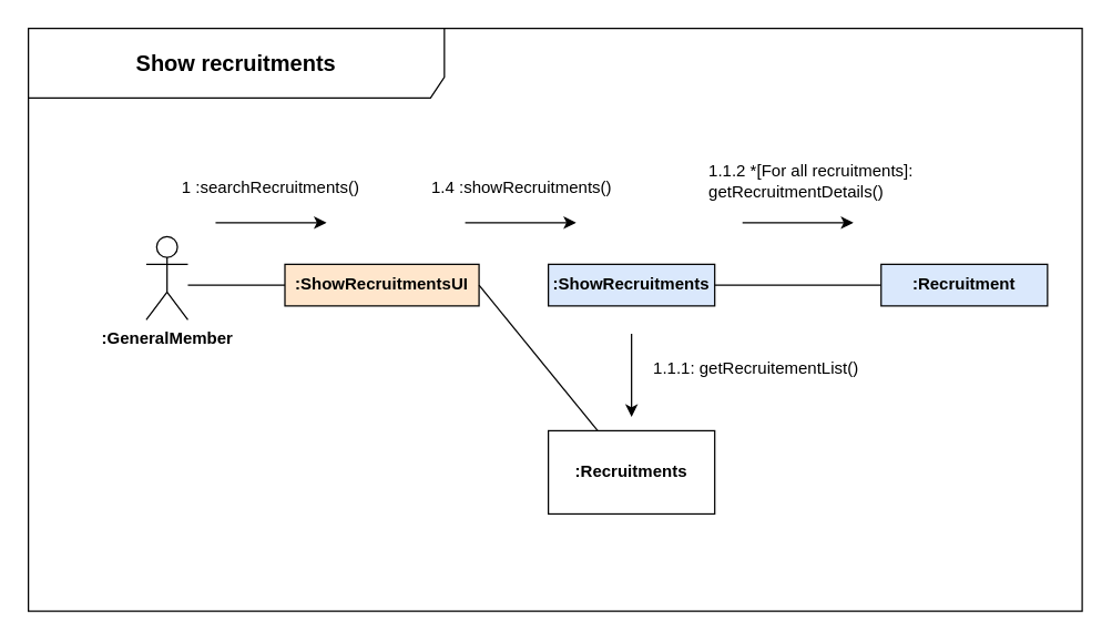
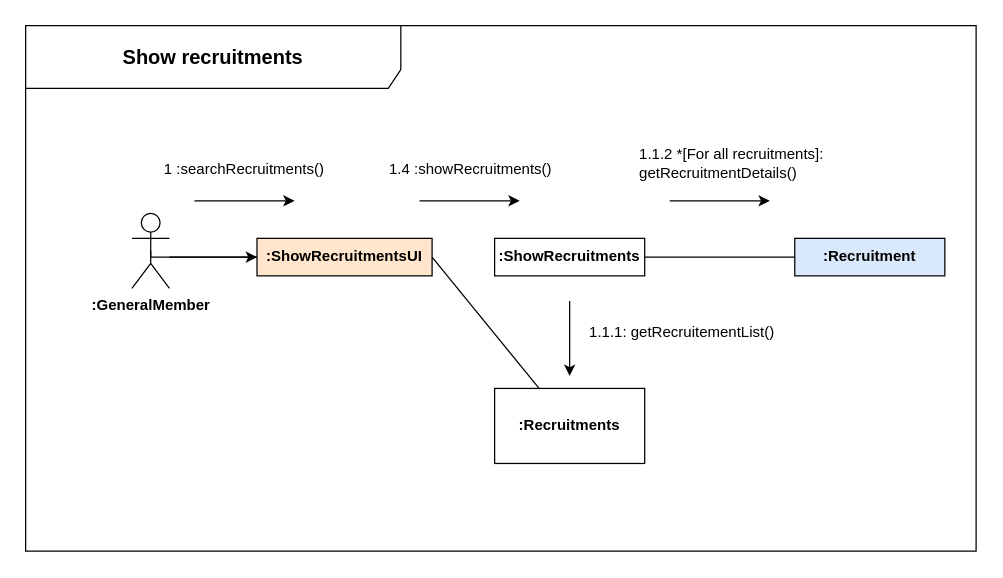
+ <mxCell id="3" style="edgeStyle=orthogonalEdgeStyle;rounded=0;orthogonalLoop=1;jettySize=auto;html=1;exitX=0.5;exitY=0.5;exitDx=0;exitDy=0;exitPerimeter=0;" edge="1" parent="1" source="4" target="5"><mxGeometry relative="1" as="geometry"><Array as="points"><mxPoint x="120" y="205" /></Array></mxGeometry></mxCell>
- <mxCell id="6" value=":ShowRecruitments" style="rounded=0;whiteSpace=wrap;html=1;fontStyle=1;fillColor=#dae8fc;" vertex="1" parent="1"><mxGeometry x="395" y="190" width="120" height="30" as="geometry" /></mxCell>
+ <mxCell id="6" value=":ShowRecruitments" style="rounded=0;whiteSpace=wrap;html=1;fontStyle=1" vertex="1" parent="1"><mxGeometry x="395" y="190" width="120" height="30" as="geometry" /></mxCell>
